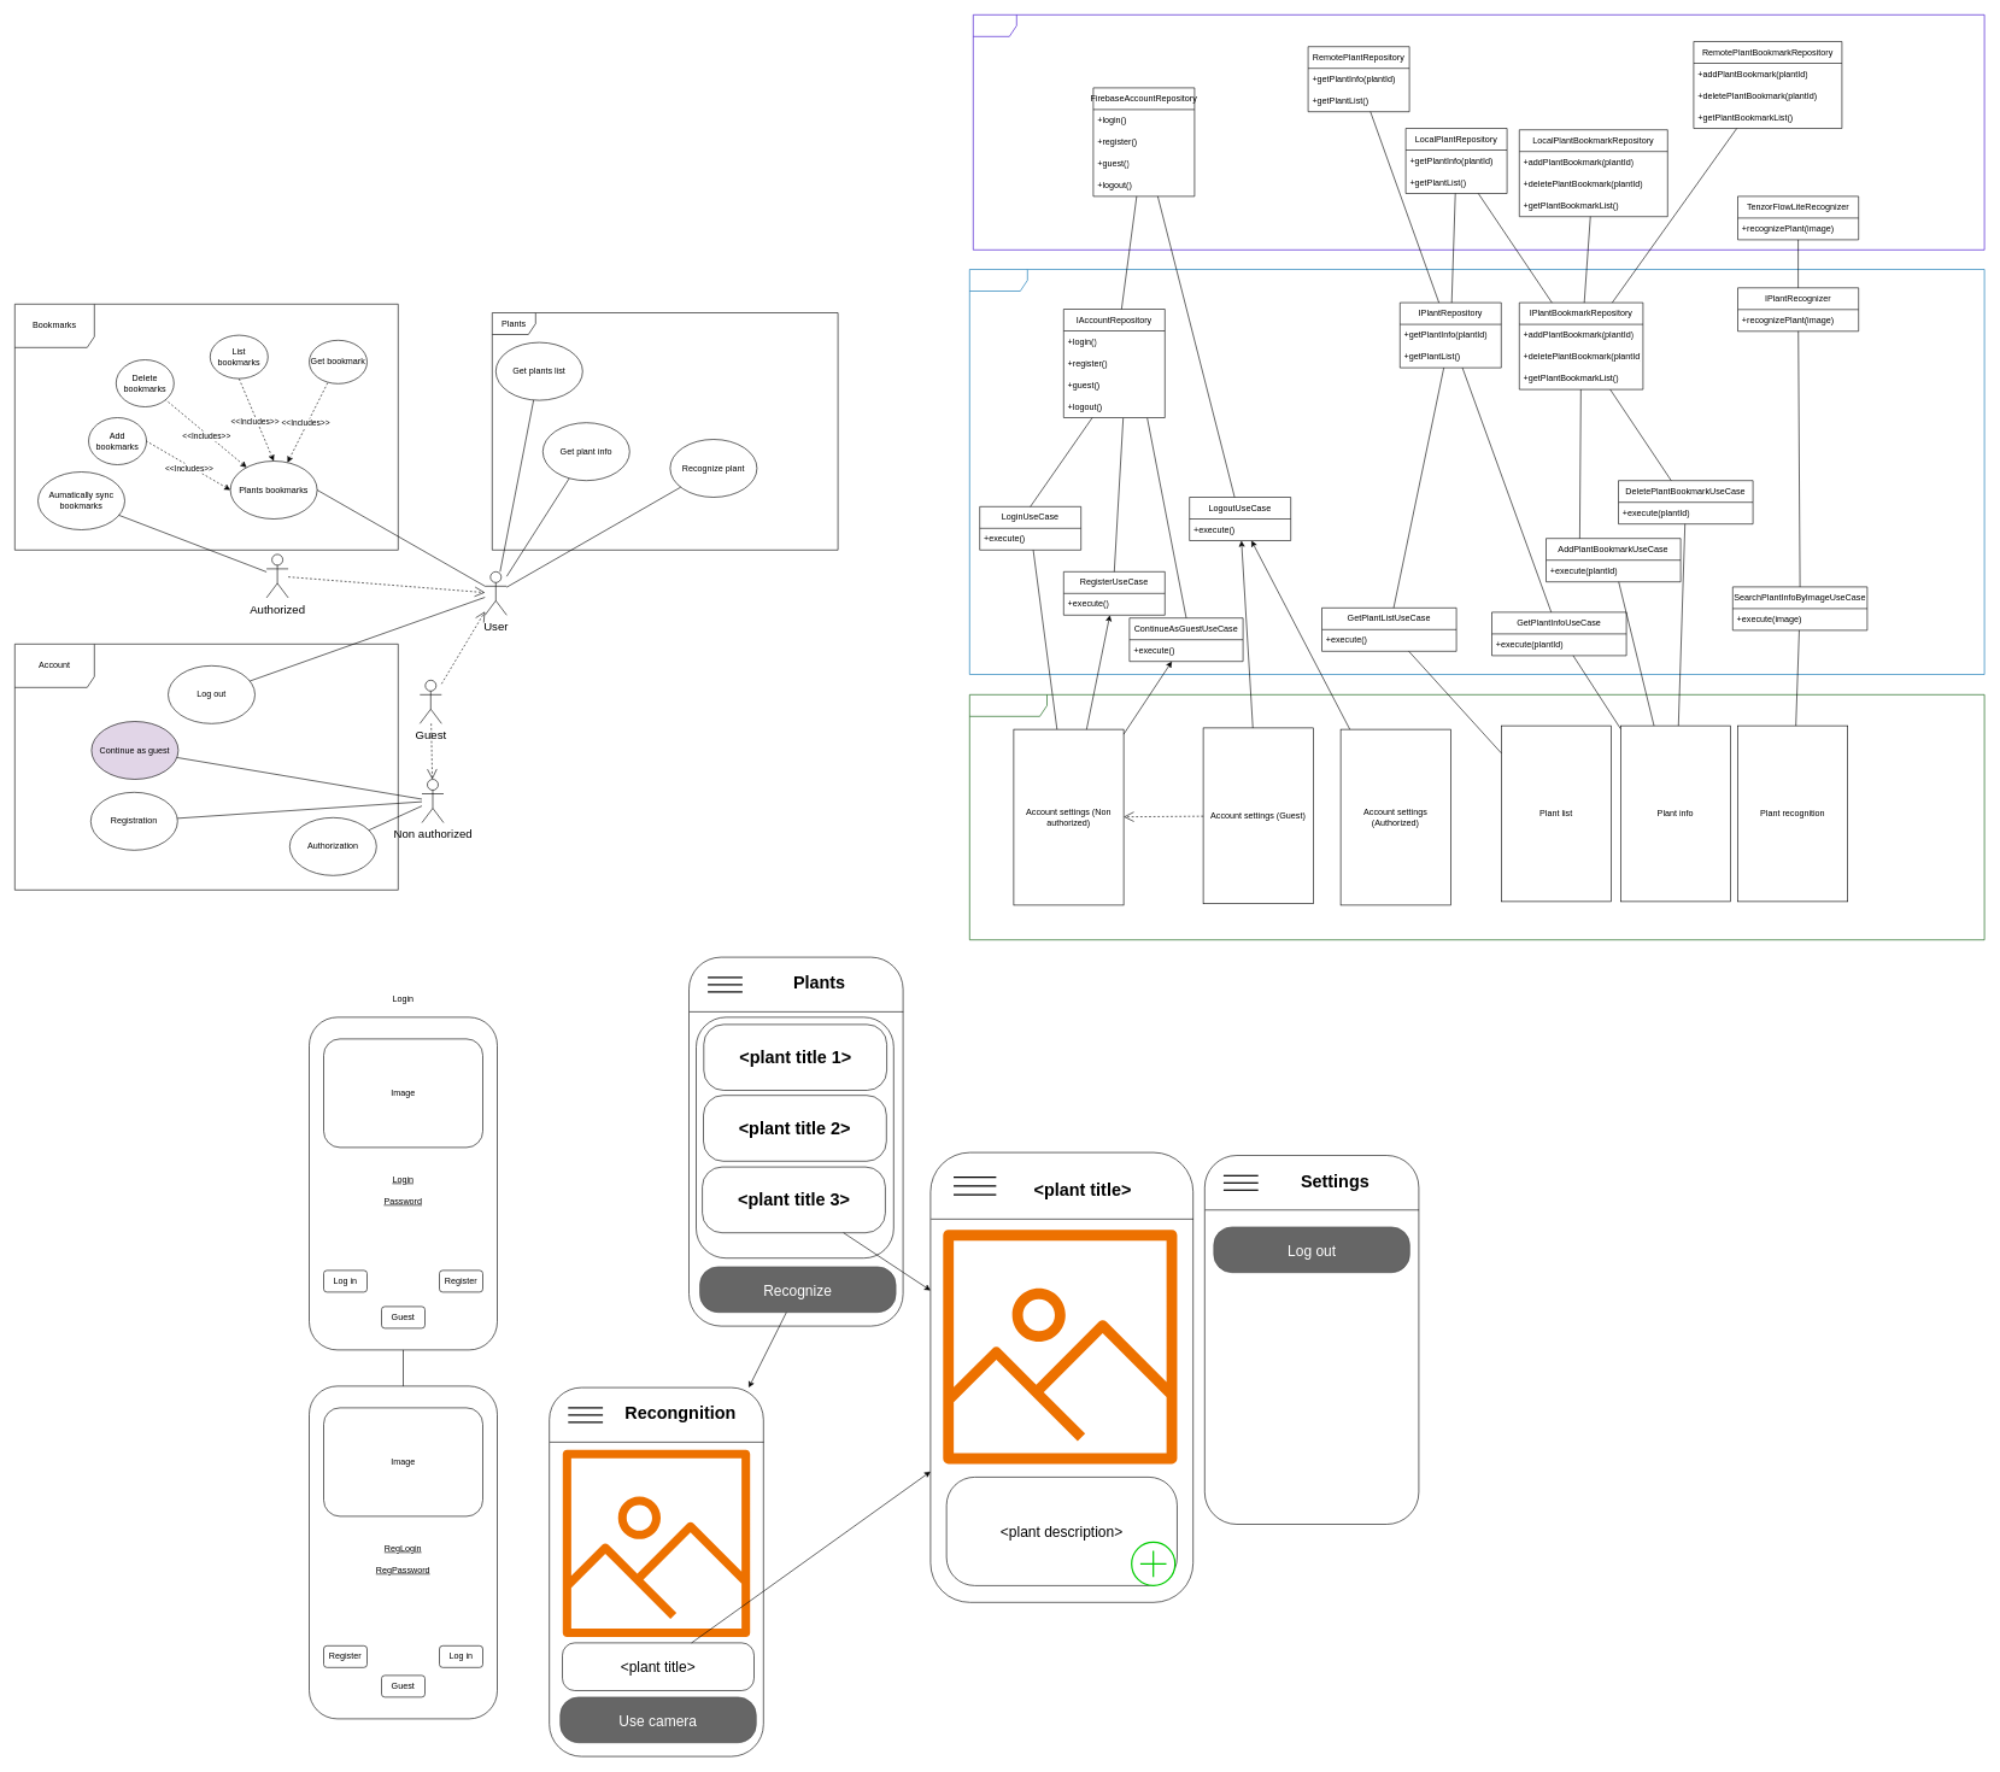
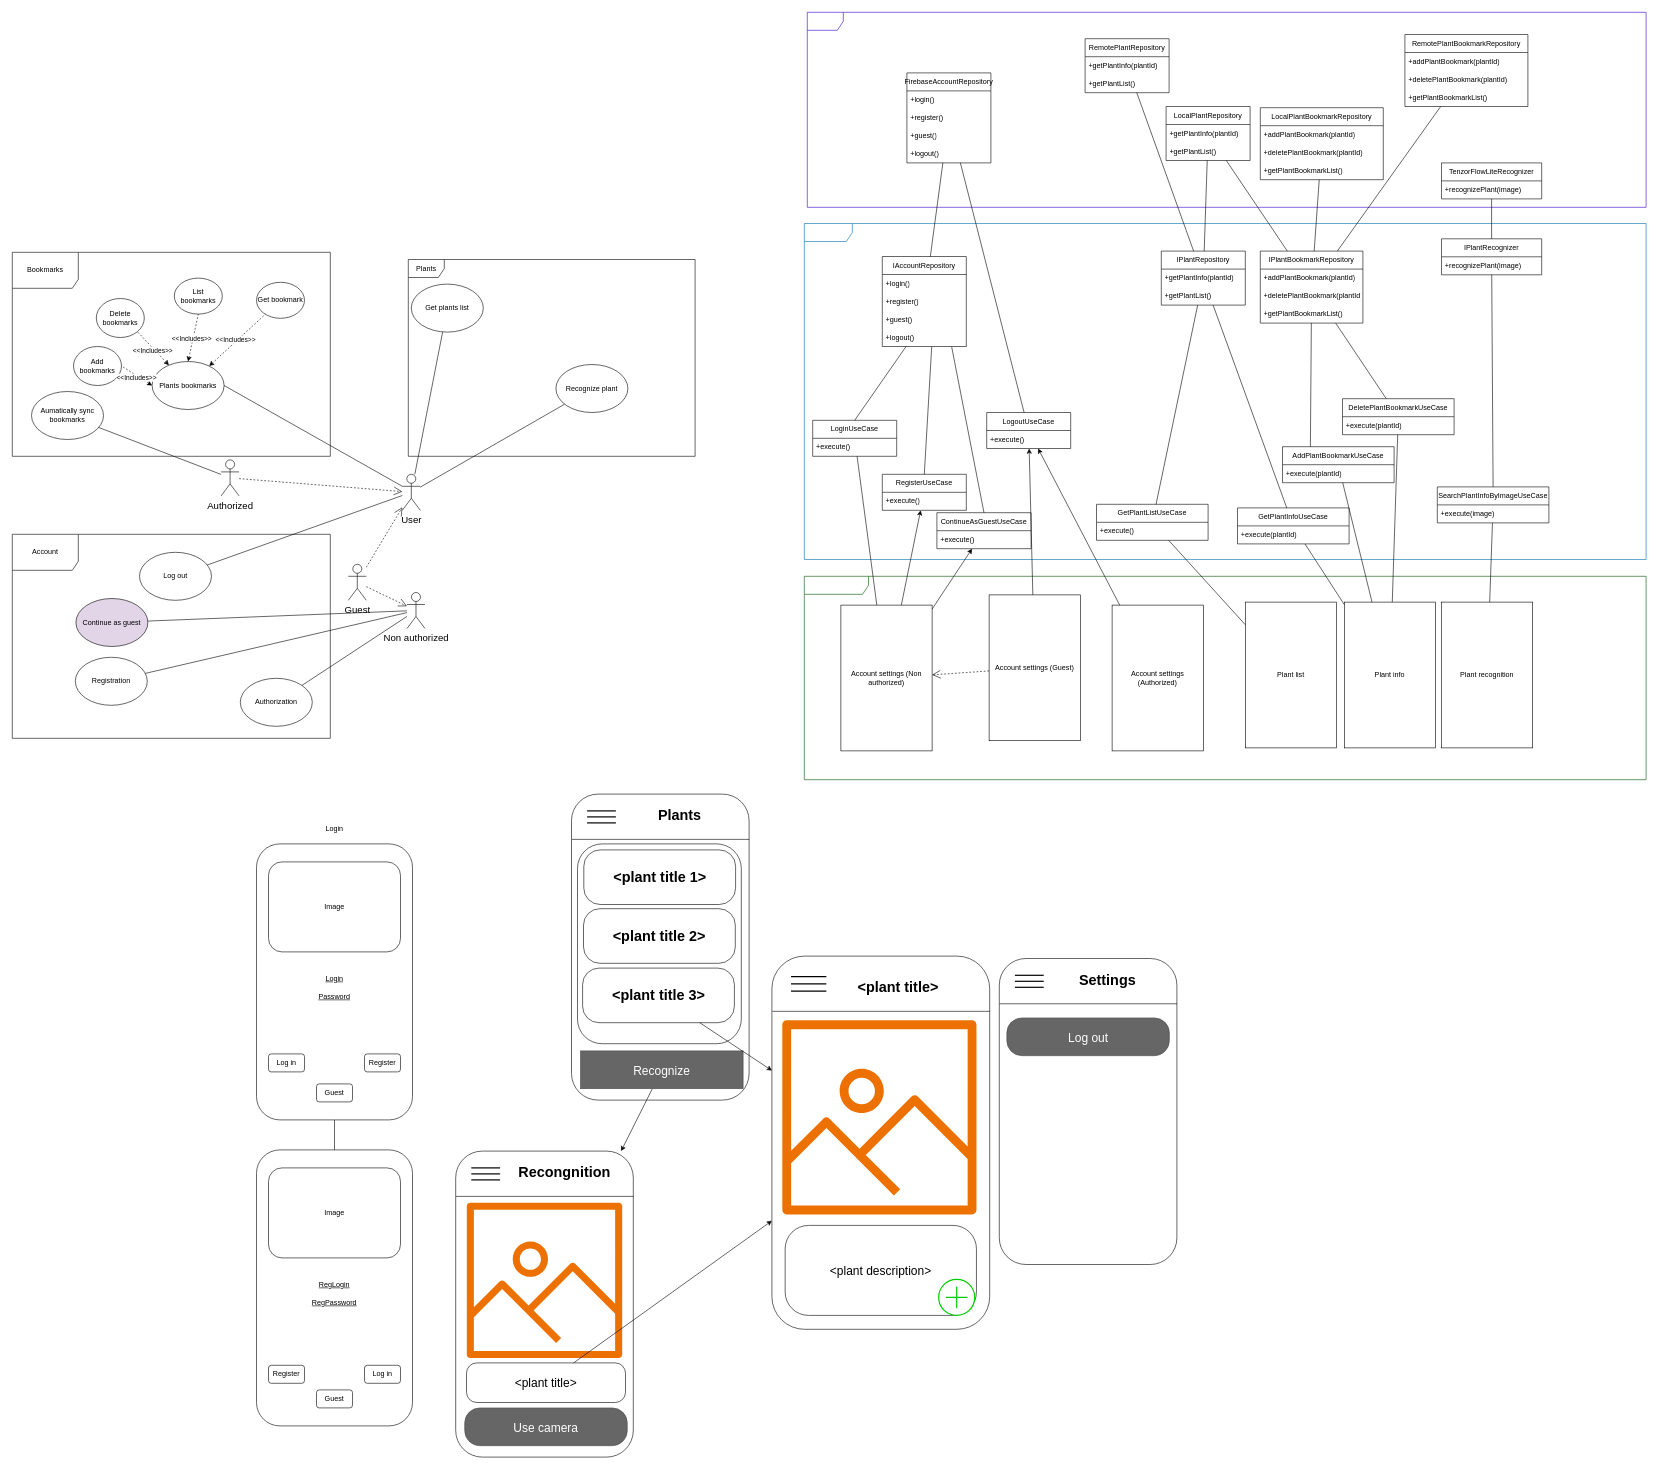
- <mxCell id="173" value="Get plant info" style="ellipse;whiteSpace=wrap;html=1;" parent="1" vertex="1"><mxGeometry x="750" y="584" width="120" height="80" as="geometry" /></mxCell>
- <mxCell id="29" value="Plants bookmarks" style="ellipse;whiteSpace=wrap;html=1;" parent="1" vertex="1"><mxGeometry x="318" y="637" width="120" height="80" as="geometry" /></mxCell>
+ <mxCell id="29" value="Plants bookmarks" style="ellipse;whiteSpace=wrap;html=1;" parent="1" vertex="1"><mxGeometry x="253" y="602" width="120" height="80" as="geometry" /></mxCell>
- <mxCell id="174" value="" style="endArrow=none;startArrow=none;endFill=0;startFill=0;html=1;rounded=0;" parent="1" source="3" target="173" edge="1"><mxGeometry width="160" relative="1" as="geometry"><mxPoint x="710" y="824" as="sourcePoint" /><mxPoint x="980.574" y="722.284" as="targetPoint" /></mxGeometry></mxCell>
- <mxCell id="131" value="&lt;font style=&quot;font-size: 16px;&quot;&gt;Non authorized&lt;/font&gt;" style="shape=umlActor;verticalLabelPosition=bottom;verticalAlign=top;html=1;outlineConnect=0;" parent="1" vertex="1"><mxGeometry x="582.81" y="1077" width="30" height="60" as="geometry" /></mxCell>
+ <mxCell id="131" value="&lt;font style=&quot;font-size: 16px;&quot;&gt;Non authorized&lt;/font&gt;" style="shape=umlActor;verticalLabelPosition=bottom;verticalAlign=top;html=1;outlineConnect=0;" parent="1" vertex="1"><mxGeometry x="677.81" y="987" width="30" height="60" as="geometry" /></mxCell>
- <mxCell id="136" value="Account settings (Guest)" style="rounded=0;whiteSpace=wrap;html=1;" parent="1" vertex="1"><mxGeometry x="1663" y="1006" width="152" height="243" as="geometry" /></mxCell>
+ <mxCell id="136" value="Account settings (Guest)" style="rounded=0;whiteSpace=wrap;html=1;" parent="1" vertex="1"><mxGeometry x="1648" y="991" width="152" height="243" as="geometry" /></mxCell>
- <mxCell id="102" value="Recognize" style="rounded=1;html=1;shadow=0;dashed=0;whiteSpace=wrap;fontSize=20;fillColor=#666666;align=center;strokeColor=#4D4D4D;fontColor=#ffffff;arcSize=40;" parent="91" vertex="1"><mxGeometry x="15" y="428" width="271" height="63" as="geometry" /></mxCell>
+ <mxCell id="102" value="Recognize" style="html=1;shadow=0;dashed=0;whiteSpace=wrap;fontSize=20;fillColor=#666666;align=center;strokeColor=#4D4D4D;fontColor=#ffffff;arcSize=40;rounded=0;" parent="91" vertex="1"><mxGeometry x="15" y="428" width="271" height="63" as="geometry" /></mxCell>
